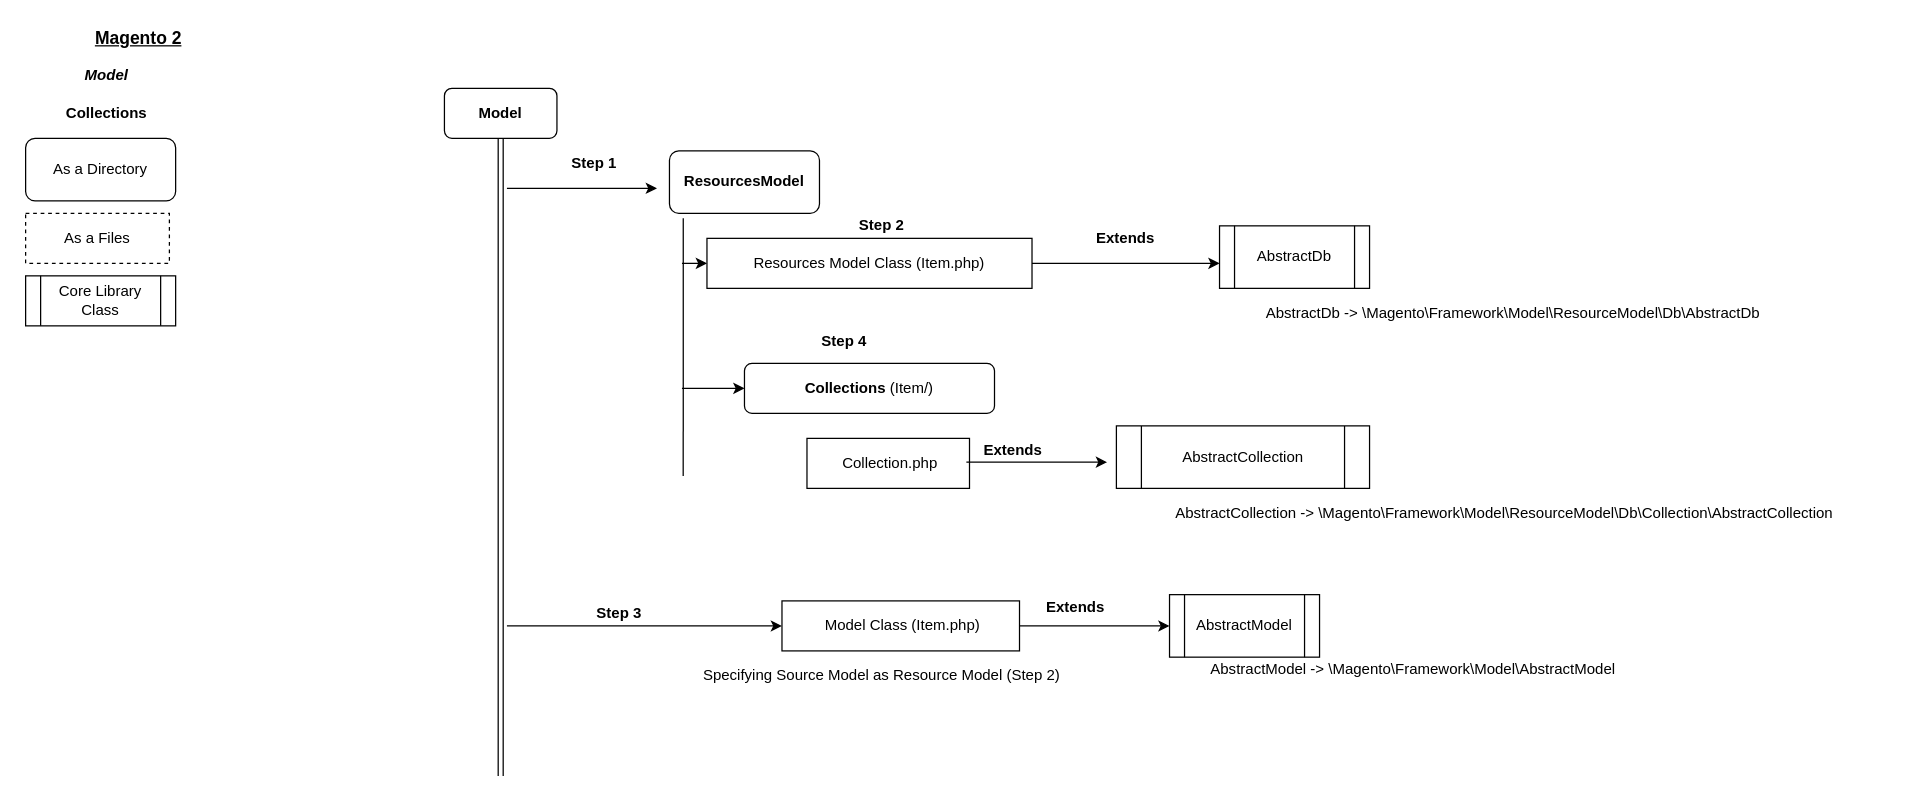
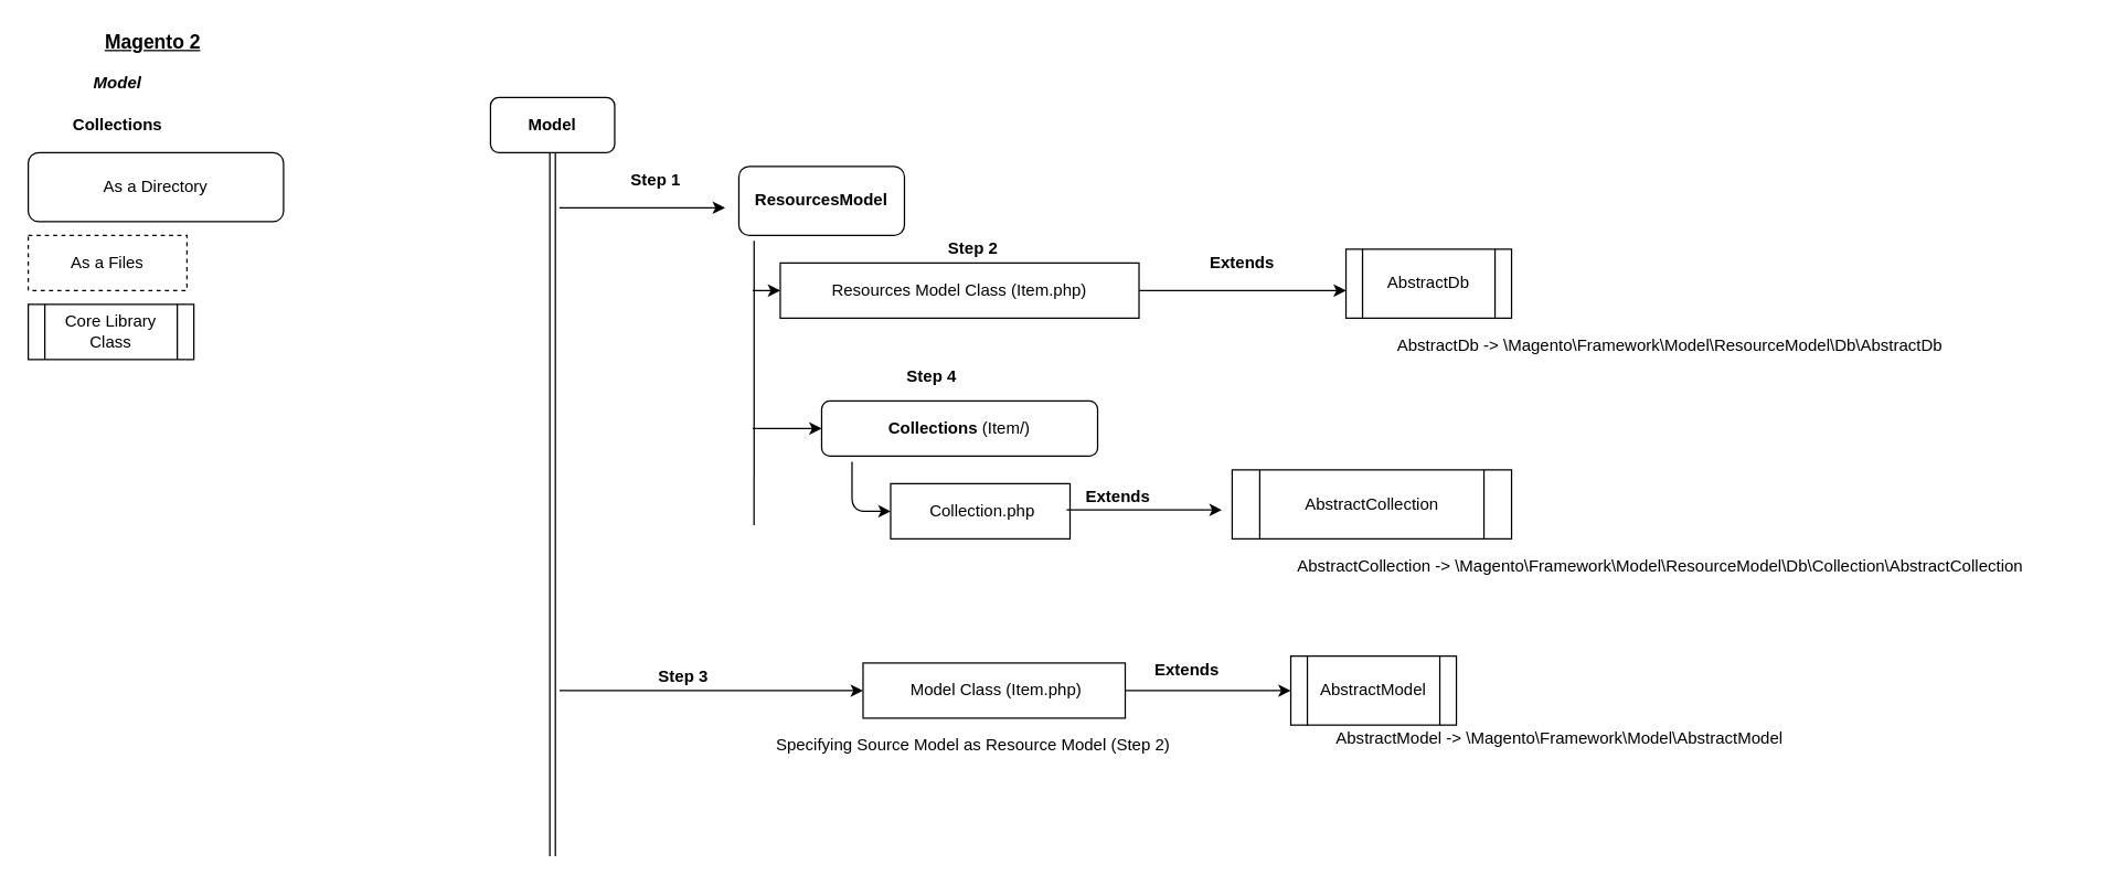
- <mxCell id="11" value="&lt;div&gt;As a Directory&lt;/div&gt;" style="rounded=1;whiteSpace=wrap;html=1;" parent="1" vertex="1"><mxGeometry x="20" y="110" width="120" height="50" as="geometry" /></mxCell>
+ <mxCell id="11" value="&lt;div&gt;As a Directory&lt;/div&gt;" style="rounded=1;whiteSpace=wrap;html=1;" parent="1" vertex="1"><mxGeometry x="20" y="110" width="185" height="50" as="geometry" /></mxCell>
+ <mxCell id="33" value="" style="endArrow=classic;html=1;exitX=0.11;exitY=1.1;exitDx=0;exitDy=0;exitPerimeter=0;entryX=0;entryY=0.5;entryDx=0;entryDy=0;" edge="1" parent="1" source="24" target="34"><mxGeometry width="50" height="50" relative="1" as="geometry"><mxPoint x="615" y="340" as="sourcePoint" /><mxPoint x="615" y="420" as="targetPoint" /><Array as="points"><mxPoint x="617" y="370" /></Array></mxGeometry></mxCell>
